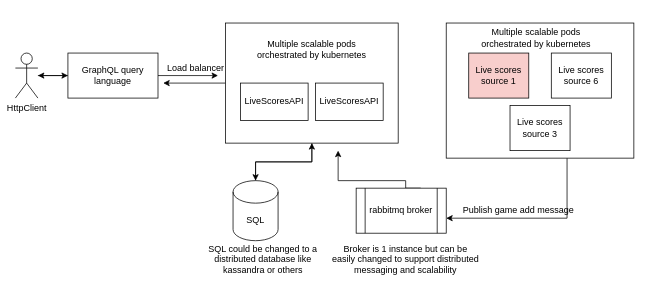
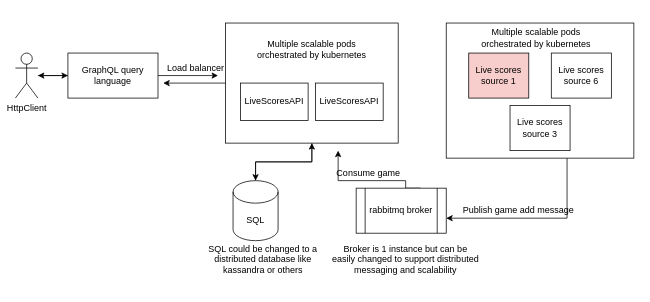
+ <mxCell id="17" value="Consume game" style="text;html=1;align=center;verticalAlign=middle;resizable=0;points=[];autosize=1;" vertex="1" parent="1"><mxGeometry x="440" y="220" width="100" height="20" as="geometry" /></mxCell>
